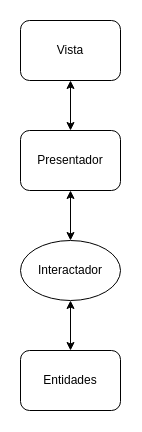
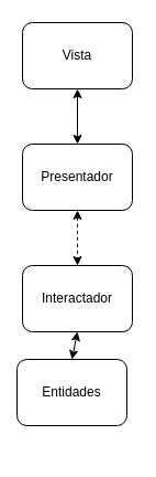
- <mxCell id="4" style="edgeStyle=none;html=1;exitX=0.5;exitY=1;exitDx=0;exitDy=0;entryX=0.5;entryY=0;entryDx=0;entryDy=0;startArrow=classic;startFill=1;" edge="1" parent="1" source="5" target="7"><mxGeometry relative="1" as="geometry" /></mxCell>
+ <mxCell id="4" style="edgeStyle=none;html=1;exitX=0.5;exitY=1;exitDx=0;exitDy=0;entryX=0.5;entryY=0;entryDx=0;entryDy=0;startArrow=classic;startFill=1;dashed=1;" edge="1" parent="1" source="5" target="7"><mxGeometry relative="1" as="geometry" /></mxCell>
- <mxCell id="7" value="Interactador" style="ellipse;whiteSpace=wrap;html=1;" vertex="1" parent="1"><mxGeometry x="20" y="240" width="100" height="60" as="geometry" /></mxCell>
+ <mxCell id="7" value="Interactador" style="rounded=1;whiteSpace=wrap;html=1;" vertex="1" parent="1"><mxGeometry x="20" y="240" width="100" height="60" as="geometry" /></mxCell>
- <mxCell id="8" value="Entidades" style="rounded=1;whiteSpace=wrap;html=1;" vertex="1" parent="1"><mxGeometry x="20" y="350" width="100" height="60" as="geometry" /></mxCell>
+ <mxCell id="8" value="Entidades" style="rounded=1;whiteSpace=wrap;html=1;" vertex="1" parent="1"><mxGeometry x="15" y="325" width="100" height="60" as="geometry" /></mxCell>
